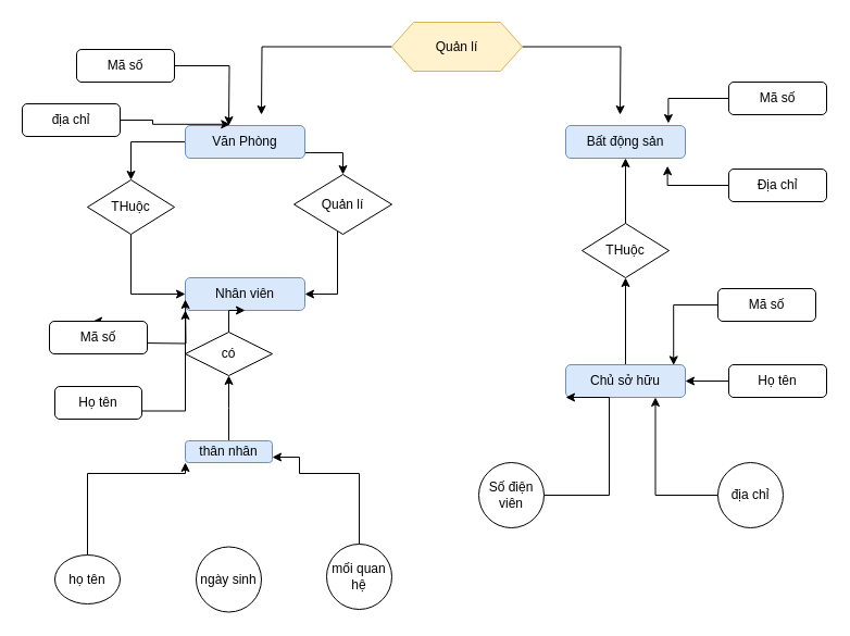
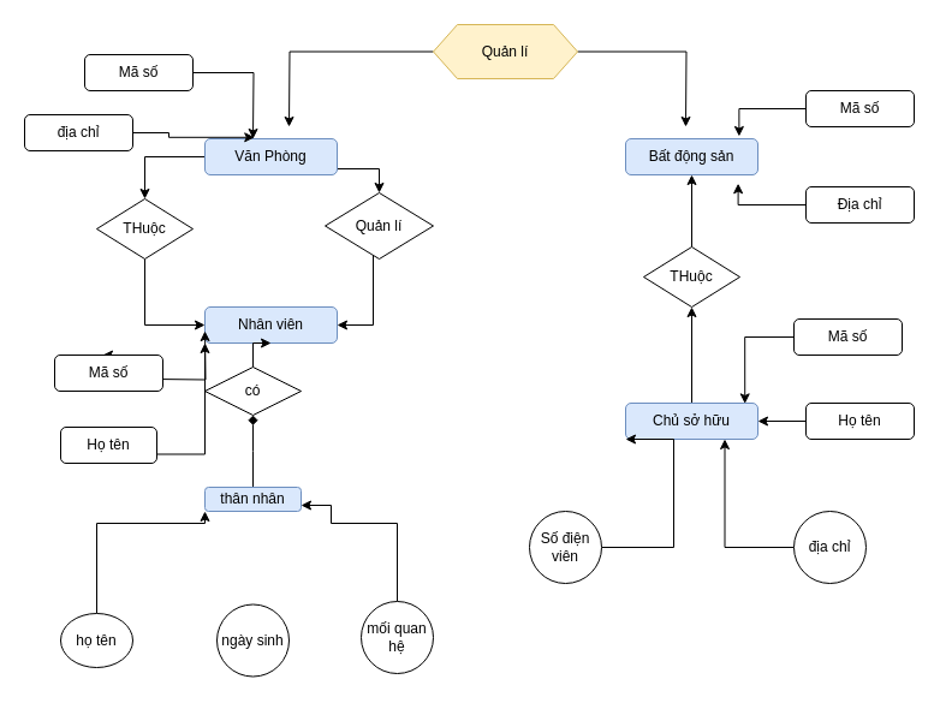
- <mxCell id="12" value="" style="edgeStyle=orthogonalEdgeStyle;rounded=0;orthogonalLoop=1;jettySize=auto;html=1;" parent="1" source="13" target="11" edge="1"><mxGeometry relative="1" as="geometry"><Array as="points"><mxPoint x="210" y="375" /><mxPoint x="210" y="375" /></Array></mxGeometry></mxCell>
+ <mxCell id="12" value="" style="edgeStyle=orthogonalEdgeStyle;rounded=0;orthogonalLoop=1;jettySize=auto;html=1;endArrow=diamond;" parent="1" source="13" target="11" edge="1"><mxGeometry relative="1" as="geometry"><Array as="points"><mxPoint x="210" y="375" /><mxPoint x="210" y="375" /></Array></mxGeometry></mxCell>
